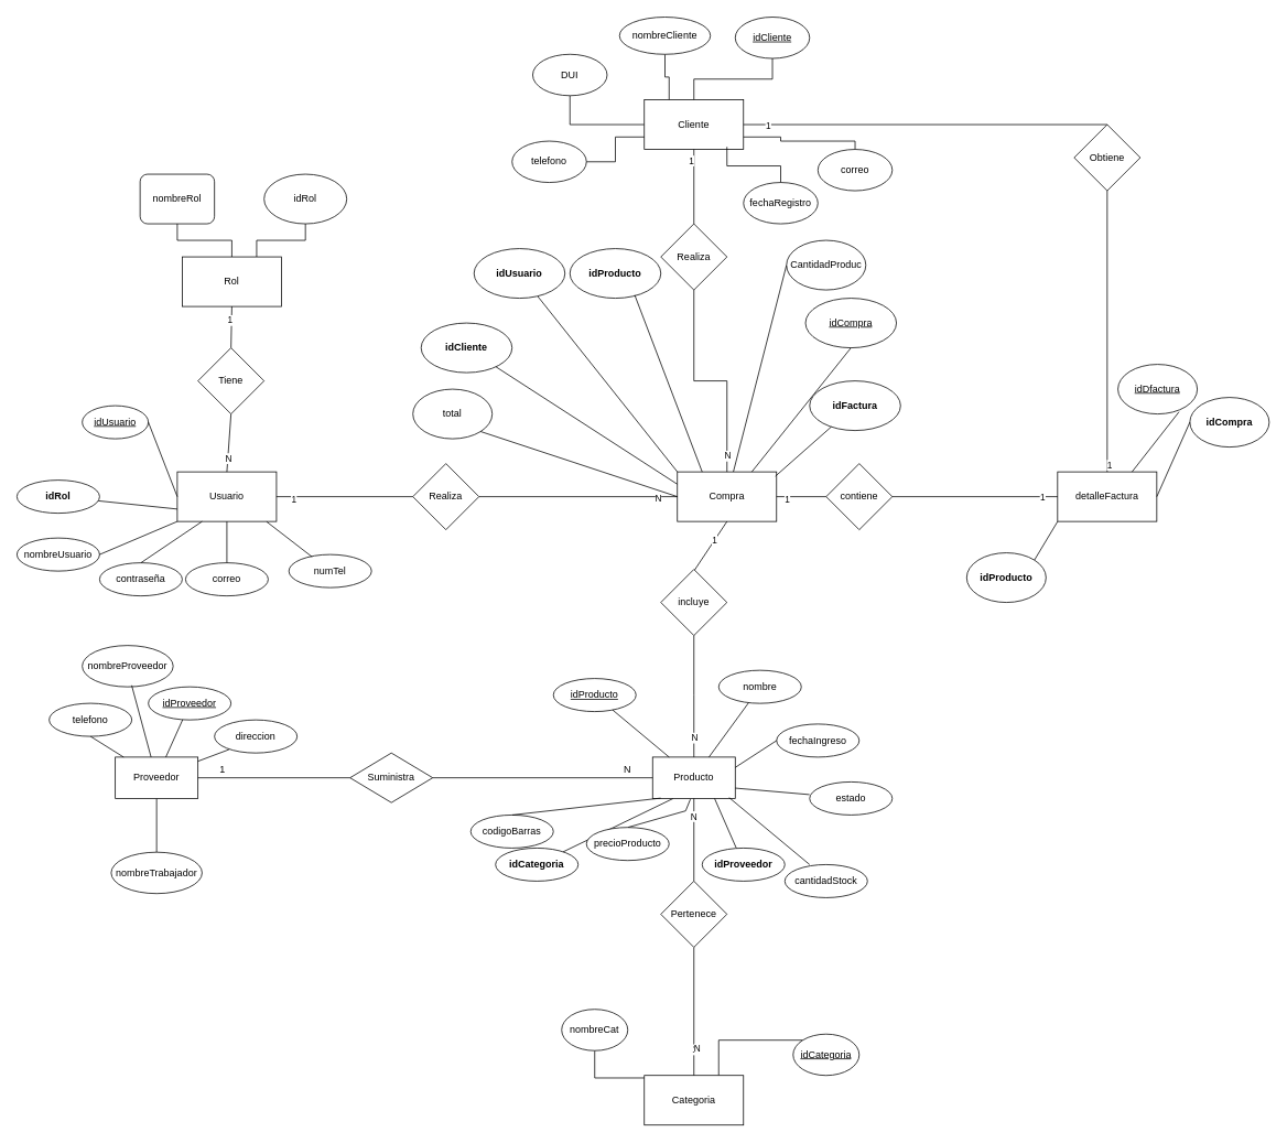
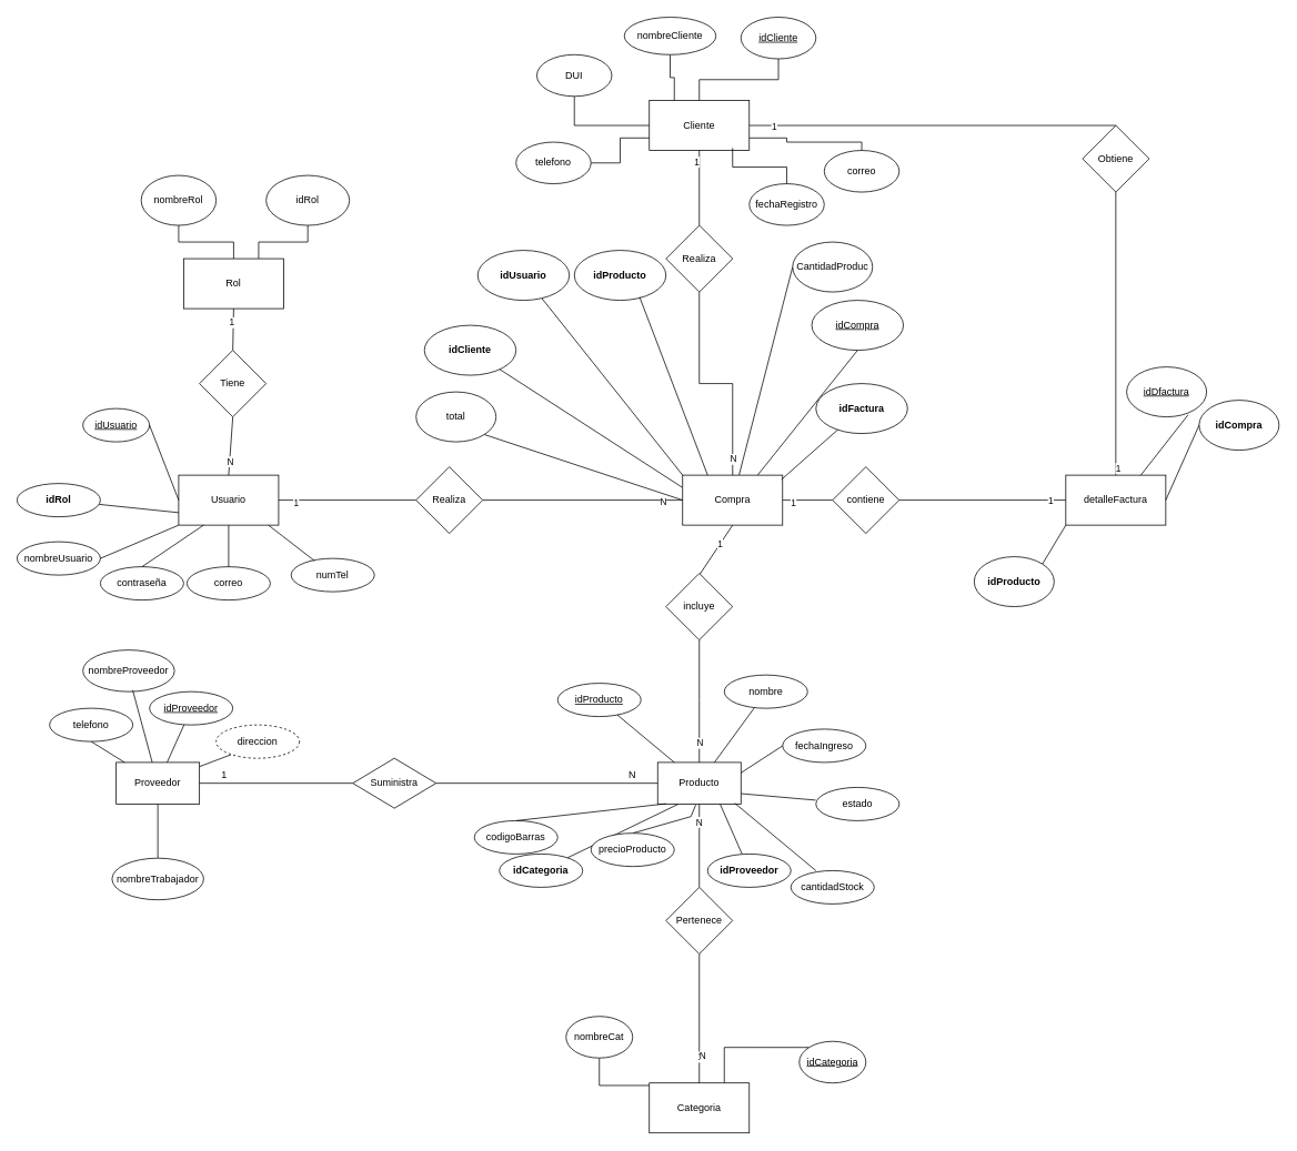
- <mxCell id="75" value="nombreRol" style="whiteSpace=wrap;html=1;rounded=1;" parent="1" vertex="1"><mxGeometry x="169" y="210" width="90" height="60" as="geometry" /></mxCell>
+ <mxCell id="75" value="nombreRol" style="ellipse;whiteSpace=wrap;html=1;" parent="1" vertex="1"><mxGeometry x="169" y="210" width="90" height="60" as="geometry" /></mxCell>
- <mxCell id="128" value="direccion" style="ellipse;whiteSpace=wrap;html=1;labelBackgroundColor=none;" parent="117" vertex="1"><mxGeometry x="200" y="90" width="100" height="40" as="geometry" /></mxCell>
+ <mxCell id="128" value="direccion" style="ellipse;whiteSpace=wrap;html=1;labelBackgroundColor=none;dashed=1;" parent="117" vertex="1"><mxGeometry x="200" y="90" width="100" height="40" as="geometry" /></mxCell>
